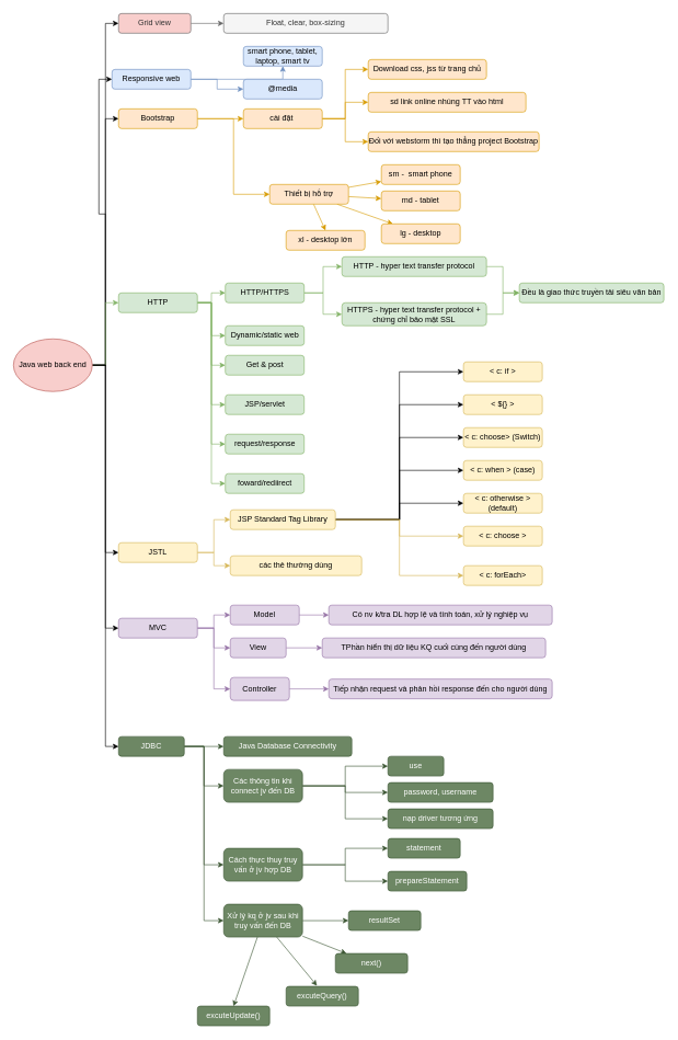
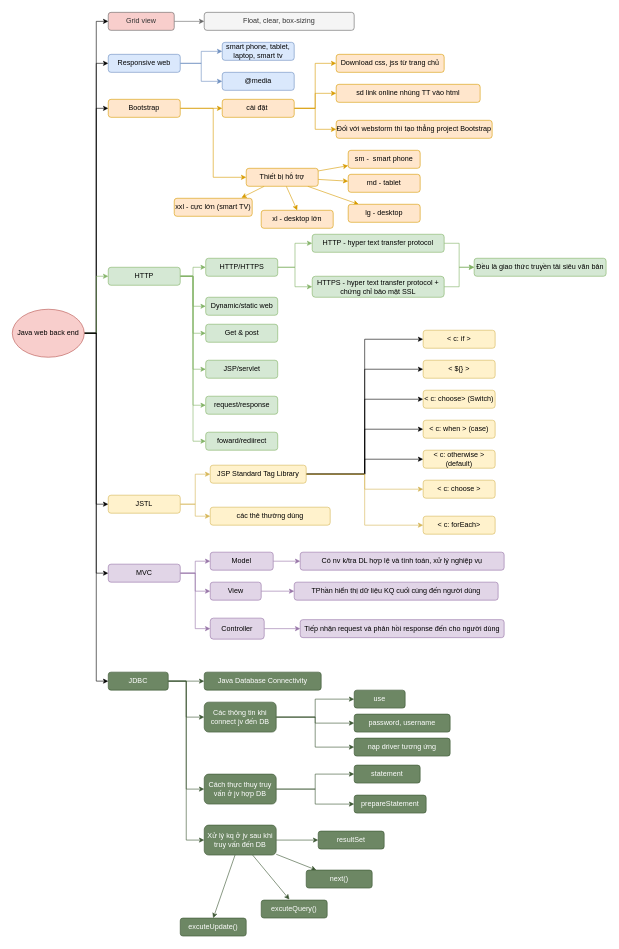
- <mxCell id="14" value="Responsive web" style="rounded=1;whiteSpace=wrap;html=1;fillColor=#dae8fc;strokeColor=#6c8ebf;" vertex="1" parent="1"><mxGeometry x="170" y="105" width="120" height="30" as="geometry" /></mxCell>
+ <mxCell id="14" value="Responsive web" style="rounded=1;whiteSpace=wrap;html=1;fillColor=#dae8fc;strokeColor=#6c8ebf;" vertex="1" parent="1"><mxGeometry x="180" y="90" width="120" height="30" as="geometry" /></mxCell>
+ <mxCell id="32" style="edgeStyle=none;rounded=0;orthogonalLoop=1;jettySize=auto;html=1;entryX=0.862;entryY=-0.033;entryDx=0;entryDy=0;entryPerimeter=0;fillColor=#ffe6cc;strokeColor=#d79b00;" edge="1" parent="1" source="33" target="38"><mxGeometry relative="1" as="geometry" /></mxCell>
+ <mxCell id="38" value="xxl - cực lớn (smart TV)" style="rounded=1;whiteSpace=wrap;html=1;fillColor=#ffe6cc;strokeColor=#d79b00;" vertex="1" parent="1"><mxGeometry x="290" y="330" width="130" height="30" as="geometry" /></mxCell>
